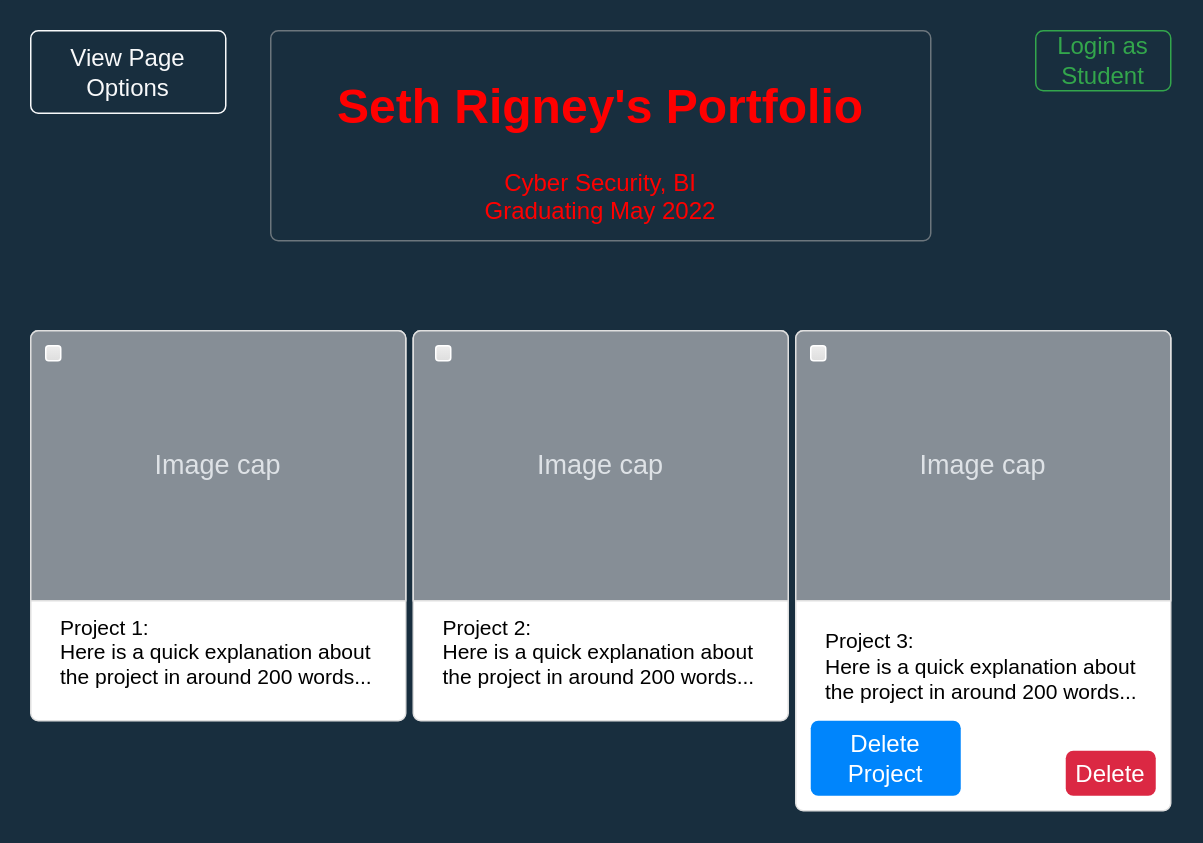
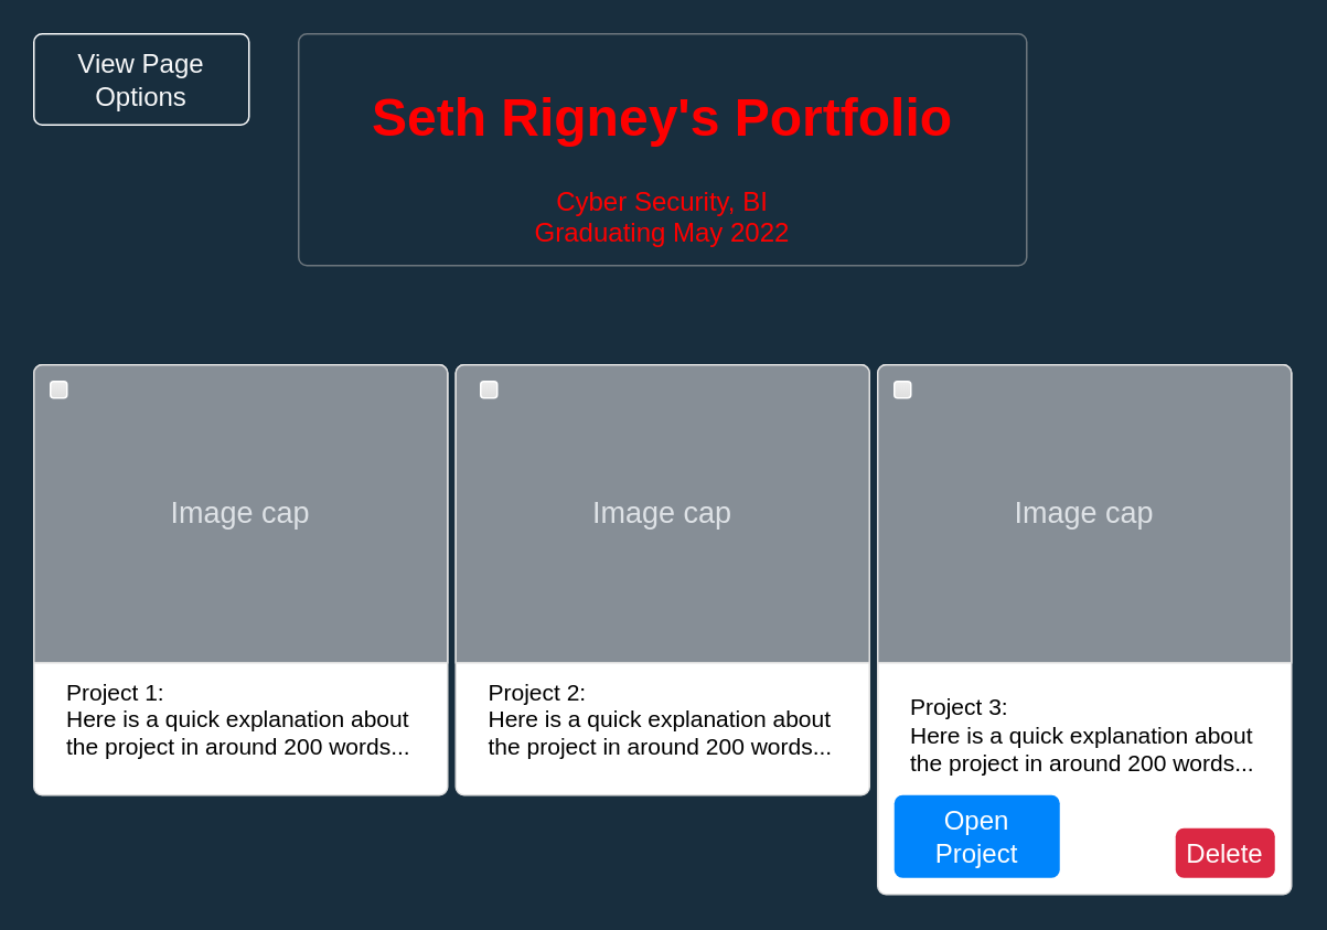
- <mxCell id="3" value="Login as Student" style="html=1;shadow=0;dashed=0;shape=mxgraph.bootstrap.rrect;rSize=5;strokeColor=#33A64C;strokeWidth=1;fillColor=none;fontColor=#33A64C;whiteSpace=wrap;align=center;verticalAlign=middle;spacingLeft=0;fontStyle=0;fontSize=16;spacing=5;rounded=0;sketch=0;" vertex="1" parent="1"><mxGeometry x="690" y="20" width="90" height="40" as="geometry" /></mxCell>
- <mxCell id="13" value="Delete Project" style="html=1;shadow=0;dashed=0;shape=mxgraph.bootstrap.rrect;rSize=5;strokeColor=none;strokeWidth=1;fillColor=#0085FC;fontColor=#FFFFFF;whiteSpace=wrap;align=center;verticalAlign=middle;spacingLeft=0;fontStyle=0;fontSize=16;spacing=5;rounded=0;sketch=0;" vertex="1" parent="10"><mxGeometry x="10" y="260" width="100" height="50" as="geometry" /></mxCell>
+ <mxCell id="13" value="Open Project" style="html=1;shadow=0;dashed=0;shape=mxgraph.bootstrap.rrect;rSize=5;strokeColor=none;strokeWidth=1;fillColor=#0085FC;fontColor=#FFFFFF;whiteSpace=wrap;align=center;verticalAlign=middle;spacingLeft=0;fontStyle=0;fontSize=16;spacing=5;rounded=0;sketch=0;" vertex="1" parent="10"><mxGeometry x="10" y="260" width="100" height="50" as="geometry" /></mxCell>
